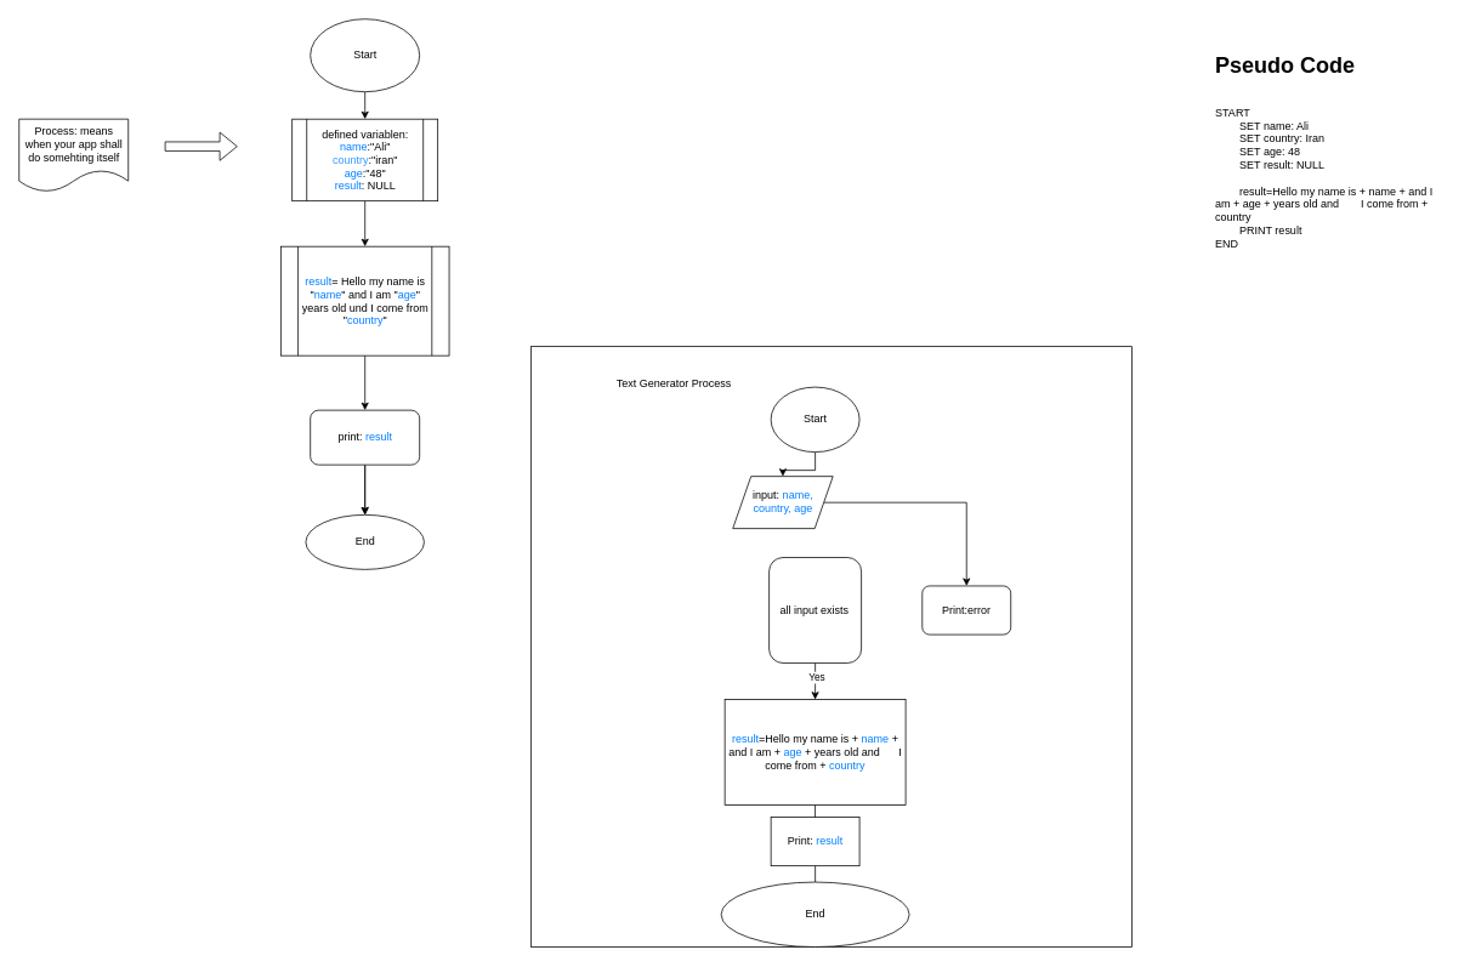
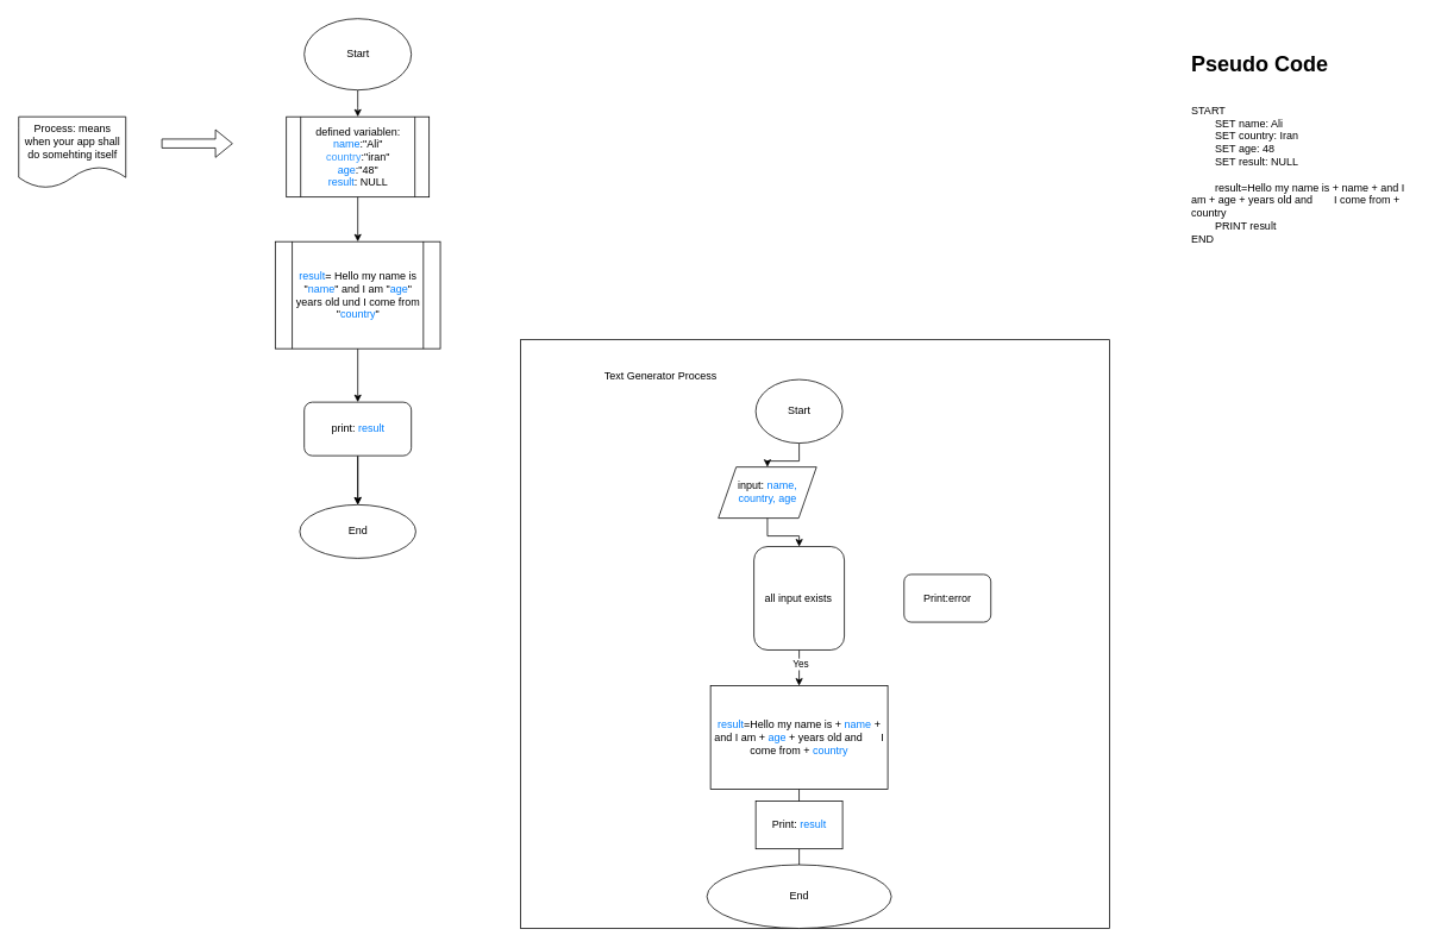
- <mxCell id="7" value="" style="edgeStyle=orthogonalEdgeStyle;rounded=0;orthogonalLoop=1;jettySize=auto;html=1;" parent="3" source="8" target="12" edge="1"><mxGeometry relative="1" as="geometry" /></mxCell>
+ <mxCell id="7" value="" style="edgeStyle=orthogonalEdgeStyle;rounded=0;orthogonalLoop=1;jettySize=auto;html=1;" parent="3" source="8" target="15" edge="1"><mxGeometry relative="1" as="geometry" /></mxCell>
